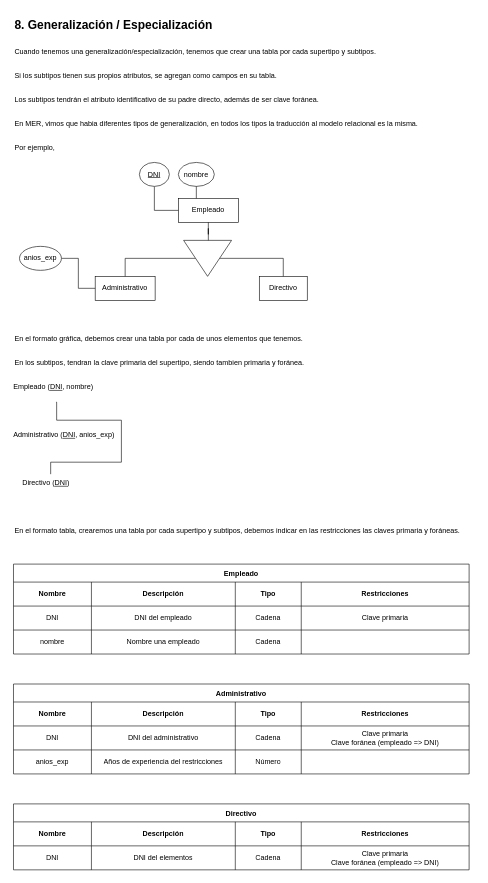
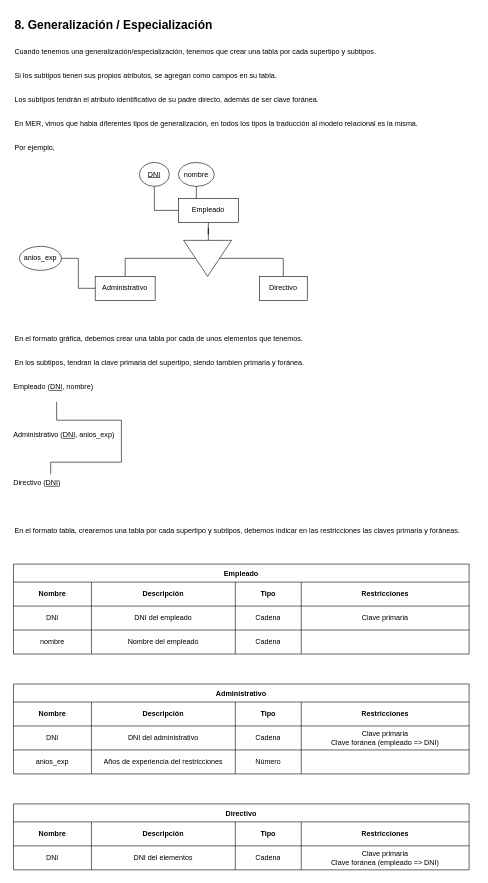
- <mxCell id="19" value="Directivo (&lt;u&gt;DNI&lt;/u&gt;)" style="text;html=1;align=left;verticalAlign=middle;resizable=0;points=[];autosize=1;strokeColor=none;fillColor=none;" parent="1" vertex="1"><mxGeometry x="35.12" y="790" width="100" height="30" as="geometry" /></mxCell>
+ <mxCell id="19" value="Directivo (&lt;u&gt;DNI&lt;/u&gt;)" style="text;html=1;align=left;verticalAlign=middle;resizable=0;points=[];autosize=1;strokeColor=none;fillColor=none;" parent="1" vertex="1"><mxGeometry x="20.12" y="790" width="100" height="30" as="geometry" /></mxCell>
- <mxCell id="34" value="Nombre una empleado" style="shape=partialRectangle;html=1;whiteSpace=wrap;connectable=0;strokeColor=inherit;overflow=hidden;fillColor=none;top=0;left=0;bottom=0;right=0;pointerEvents=1;" parent="32" vertex="1"><mxGeometry x="130" width="240" height="40" as="geometry"><mxRectangle width="240" height="40" as="alternateBounds" /></mxGeometry></mxCell>
+ <mxCell id="34" value="Nombre del empleado" style="shape=partialRectangle;html=1;whiteSpace=wrap;connectable=0;strokeColor=inherit;overflow=hidden;fillColor=none;top=0;left=0;bottom=0;right=0;pointerEvents=1;" parent="32" vertex="1"><mxGeometry x="130" width="240" height="40" as="geometry"><mxRectangle width="240" height="40" as="alternateBounds" /></mxGeometry></mxCell>
